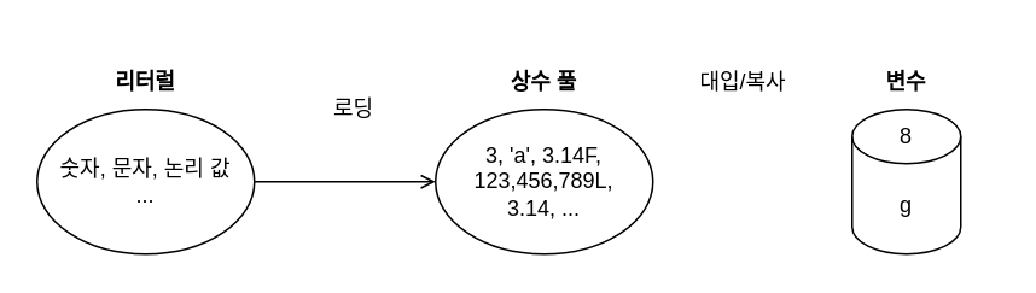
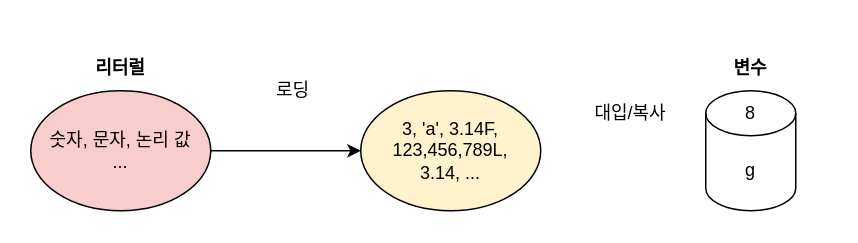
- <mxCell id="7" value="&lt;b&gt;상수 풀&lt;/b&gt;" style="text;html=1;strokeColor=none;fillColor=none;align=center;verticalAlign=middle;whiteSpace=wrap;rounded=0;" vertex="1" parent="5"><mxGeometry x="10" y="10" width="100" height="30" as="geometry" /></mxCell>
- <mxCell id="14" value="대입/복사" style="text;html=1;strokeColor=none;fillColor=none;align=center;verticalAlign=middle;whiteSpace=wrap;rounded=0;" vertex="1" parent="1"><mxGeometry x="380" y="30" width="60" height="30" as="geometry" /></mxCell>
+ <mxCell id="14" value="대입/복사" style="text;html=1;strokeColor=none;fillColor=none;align=center;verticalAlign=middle;whiteSpace=wrap;rounded=0;" vertex="1" parent="1"><mxGeometry x="390" y="60" width="60" height="30" as="geometry" /></mxCell>
- <mxCell id="3" value="숫자, 문자, 논리 값&lt;br&gt;..." style="ellipse;whiteSpace=wrap;html=1;" vertex="1" parent="2"><mxGeometry y="40" width="120" height="80" as="geometry" /></mxCell>
+ <mxCell id="3" value="숫자, 문자, 논리 값&lt;br&gt;..." style="ellipse;whiteSpace=wrap;html=1;fillColor=#f8cecc;" vertex="1" parent="2"><mxGeometry y="40" width="120" height="80" as="geometry" /></mxCell>
- <mxCell id="12" value="" style="endArrow=open;html=1;rounded=0;exitX=1;exitY=0.5;exitDx=0;exitDy=0;entryX=0;entryY=0.5;entryDx=0;entryDy=0;" edge="1" parent="1" source="3" target="6"><mxGeometry width="50" height="50" relative="1" as="geometry"><mxPoint x="340" y="220" as="sourcePoint" /><mxPoint x="410" y="220" as="targetPoint" /></mxGeometry></mxCell>
+ <mxCell id="12" value="" style="endArrow=classic;html=1;rounded=0;exitX=1;exitY=0.5;exitDx=0;exitDy=0;entryX=0;entryY=0.5;entryDx=0;entryDy=0;" edge="1" parent="1" source="3" target="6"><mxGeometry width="50" height="50" relative="1" as="geometry"><mxPoint x="340" y="220" as="sourcePoint" /><mxPoint x="410" y="220" as="targetPoint" /></mxGeometry></mxCell>
- <mxCell id="6" value="3, 'a', 3.14F,&lt;br&gt;123,456,789L,&lt;br&gt;3.14, ..." style="ellipse;whiteSpace=wrap;html=1;" vertex="1" parent="5"><mxGeometry y="40" width="120" height="80" as="geometry" /></mxCell>
+ <mxCell id="6" value="3, 'a', 3.14F,&lt;br&gt;123,456,789L,&lt;br&gt;3.14, ..." style="ellipse;whiteSpace=wrap;html=1;fillColor=#fff2cc;" vertex="1" parent="5"><mxGeometry y="40" width="120" height="80" as="geometry" /></mxCell>
